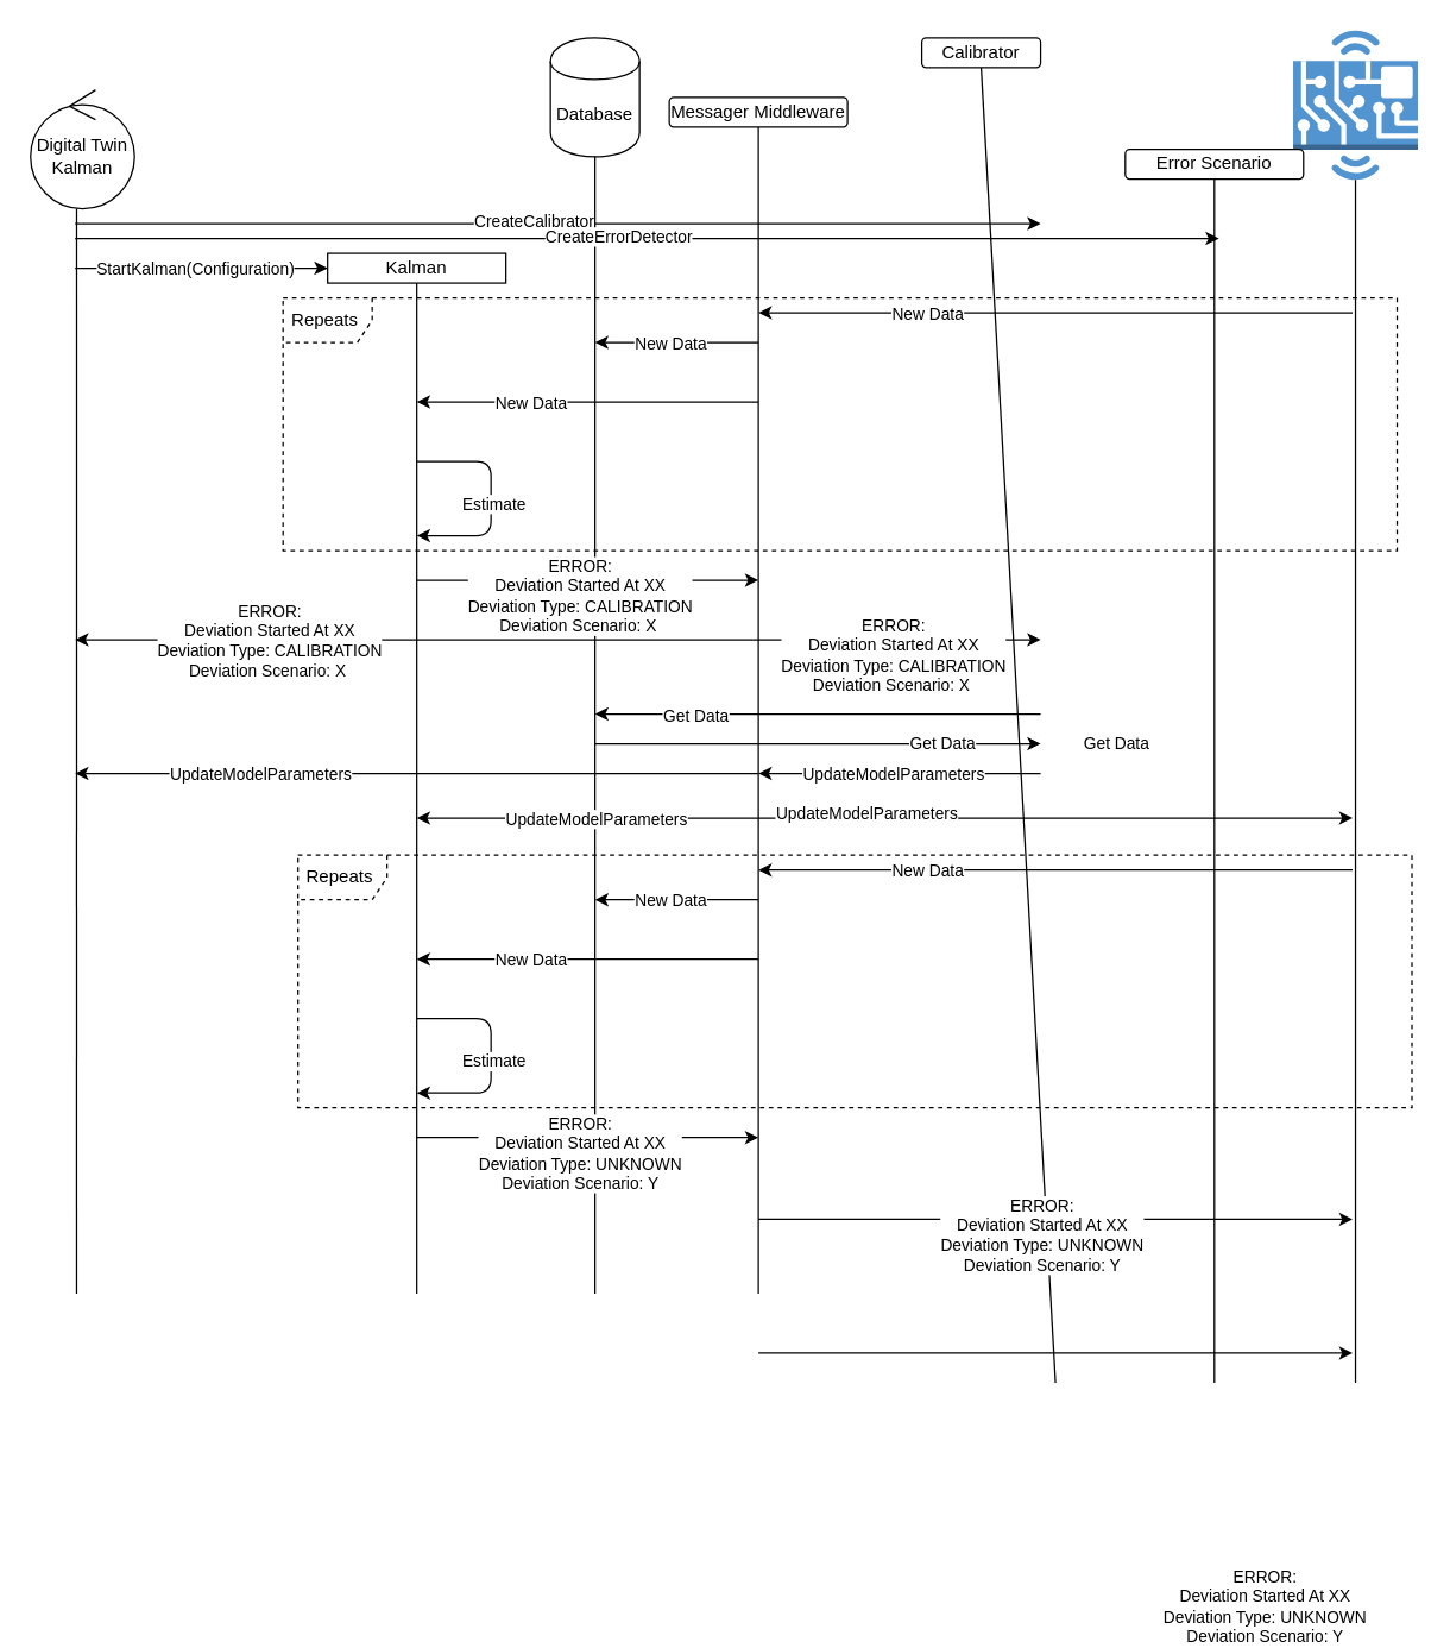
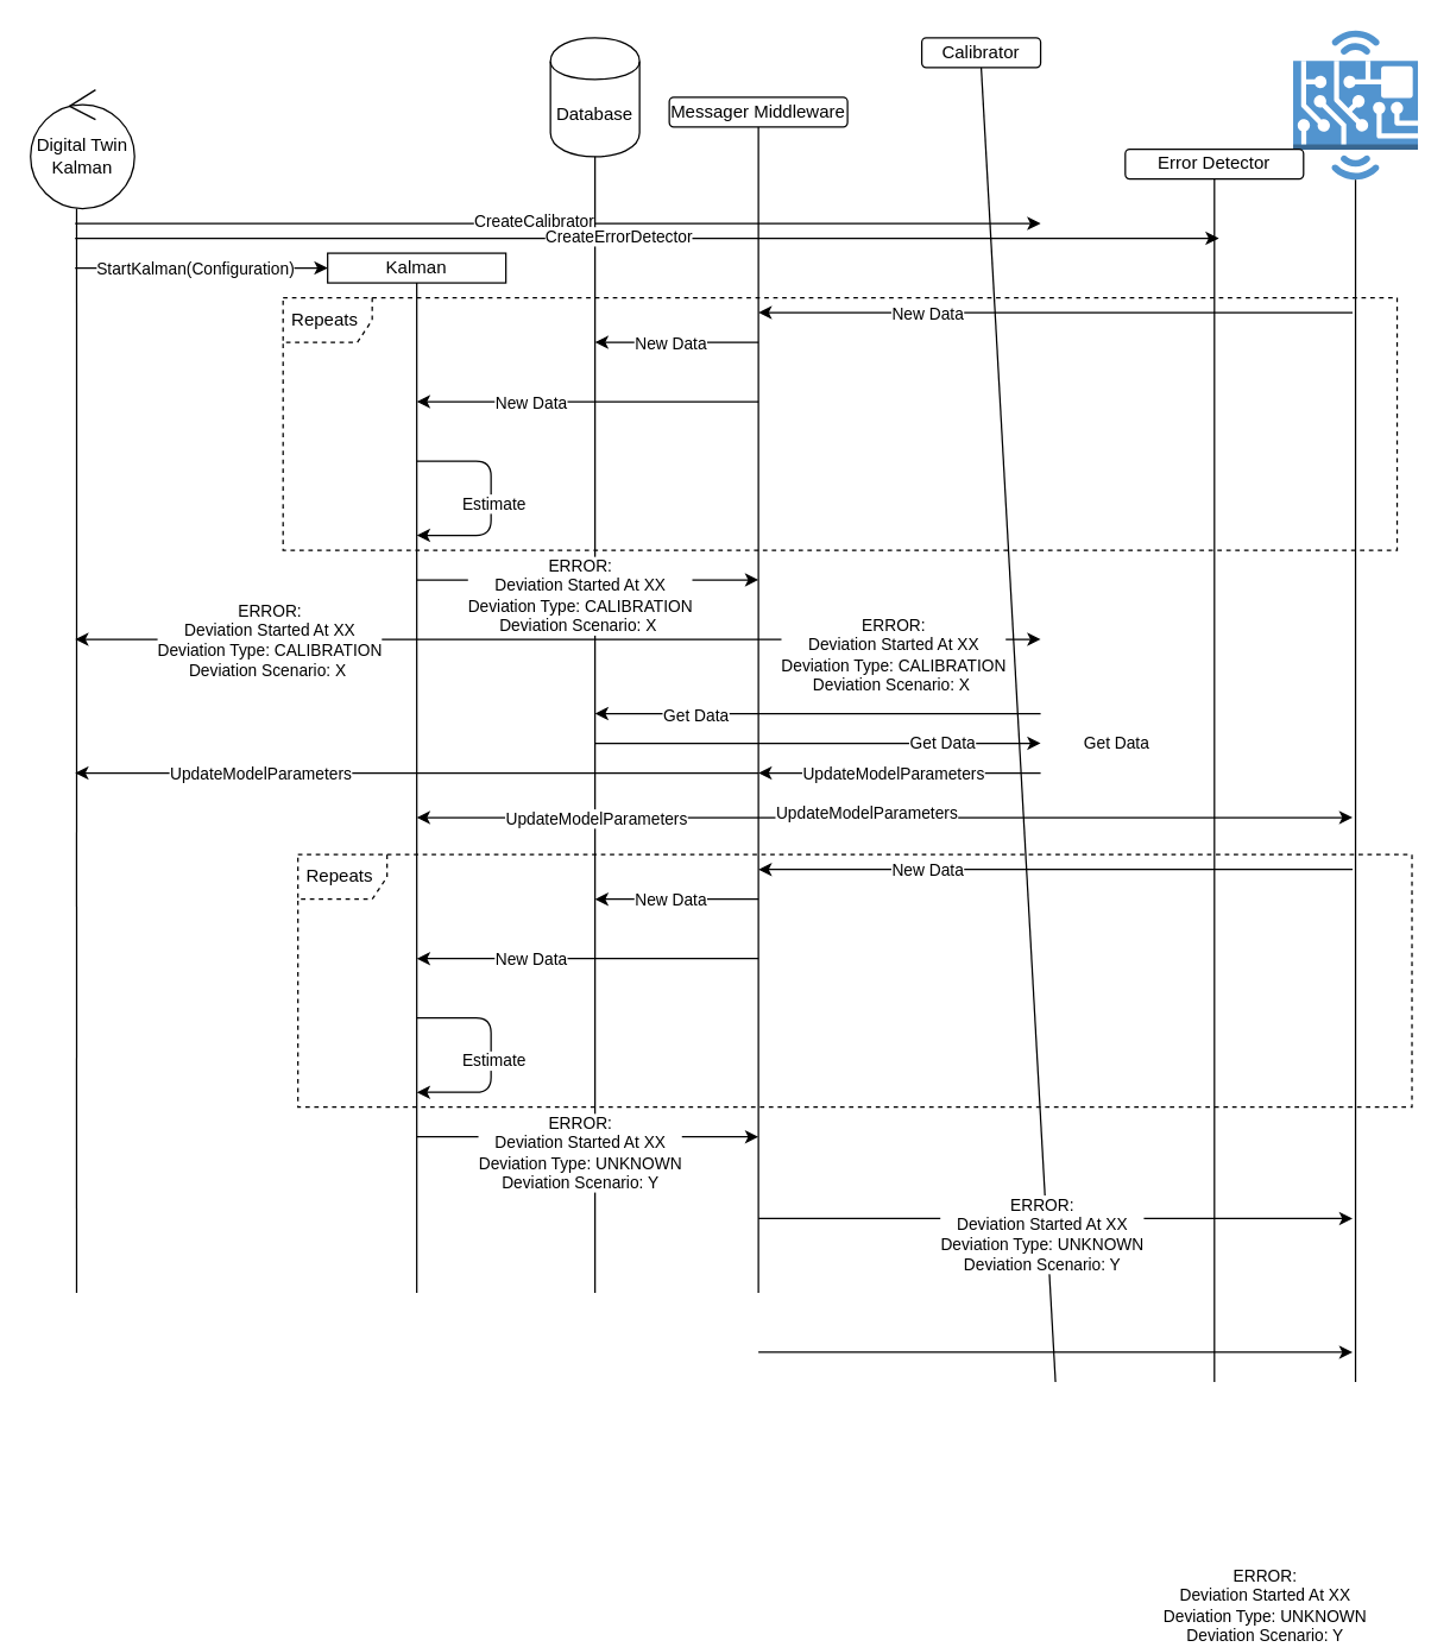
- <mxCell id="57" value="Error Scenario" style="rounded=1;whiteSpace=wrap;html=1;" vertex="1" parent="1"><mxGeometry x="757" y="100" width="120" height="20" as="geometry" /></mxCell>
+ <mxCell id="57" value="Error Detector" style="rounded=1;whiteSpace=wrap;html=1;" vertex="1" parent="1"><mxGeometry x="757" y="100" width="120" height="20" as="geometry" /></mxCell>
